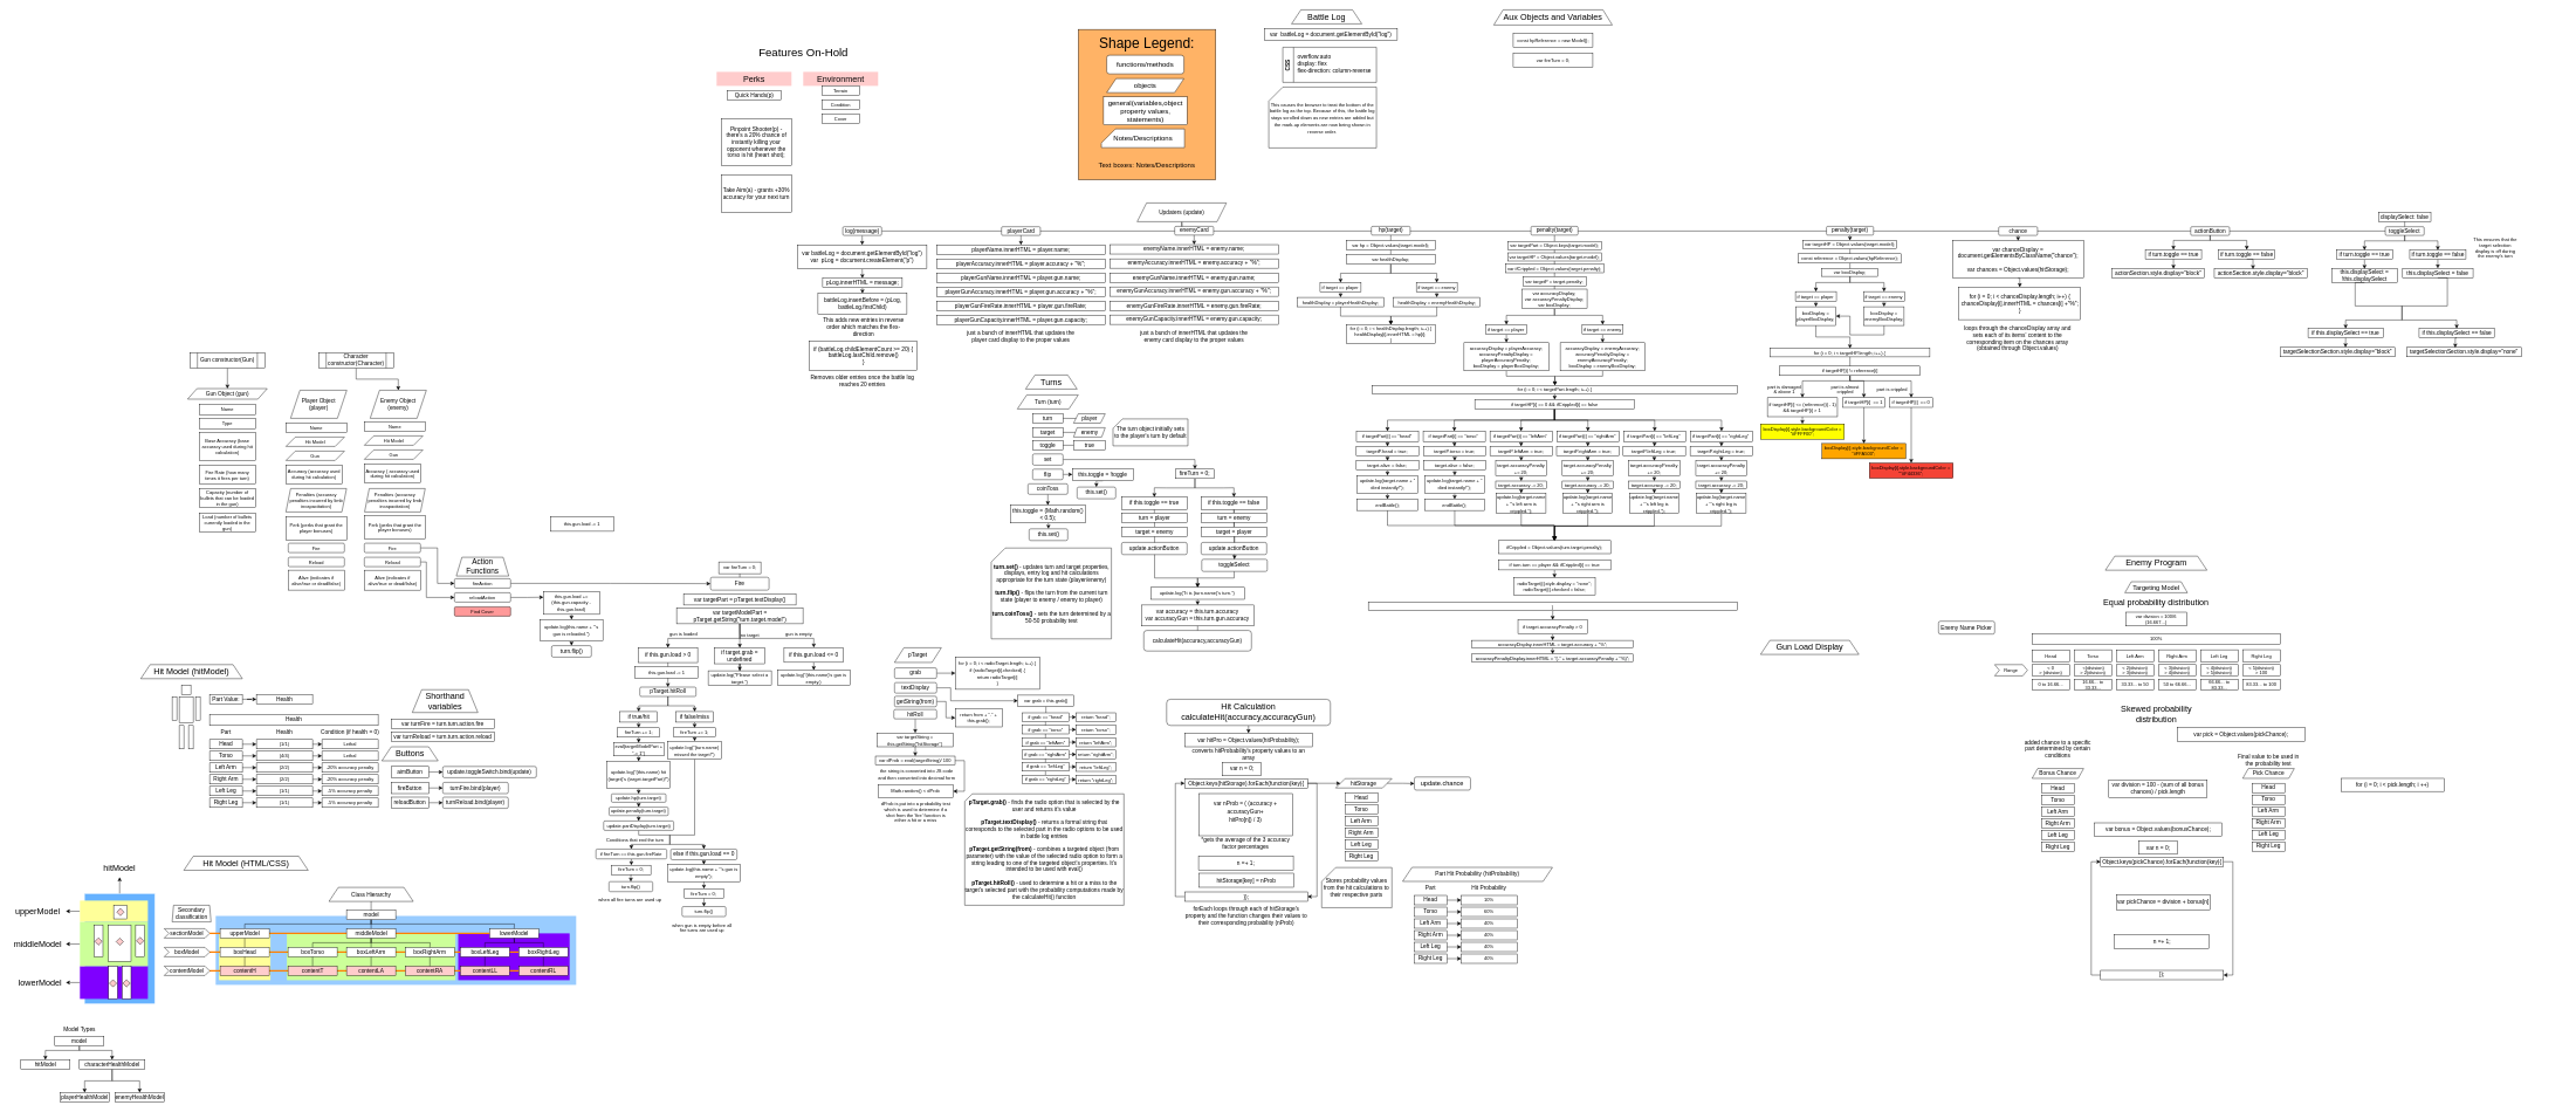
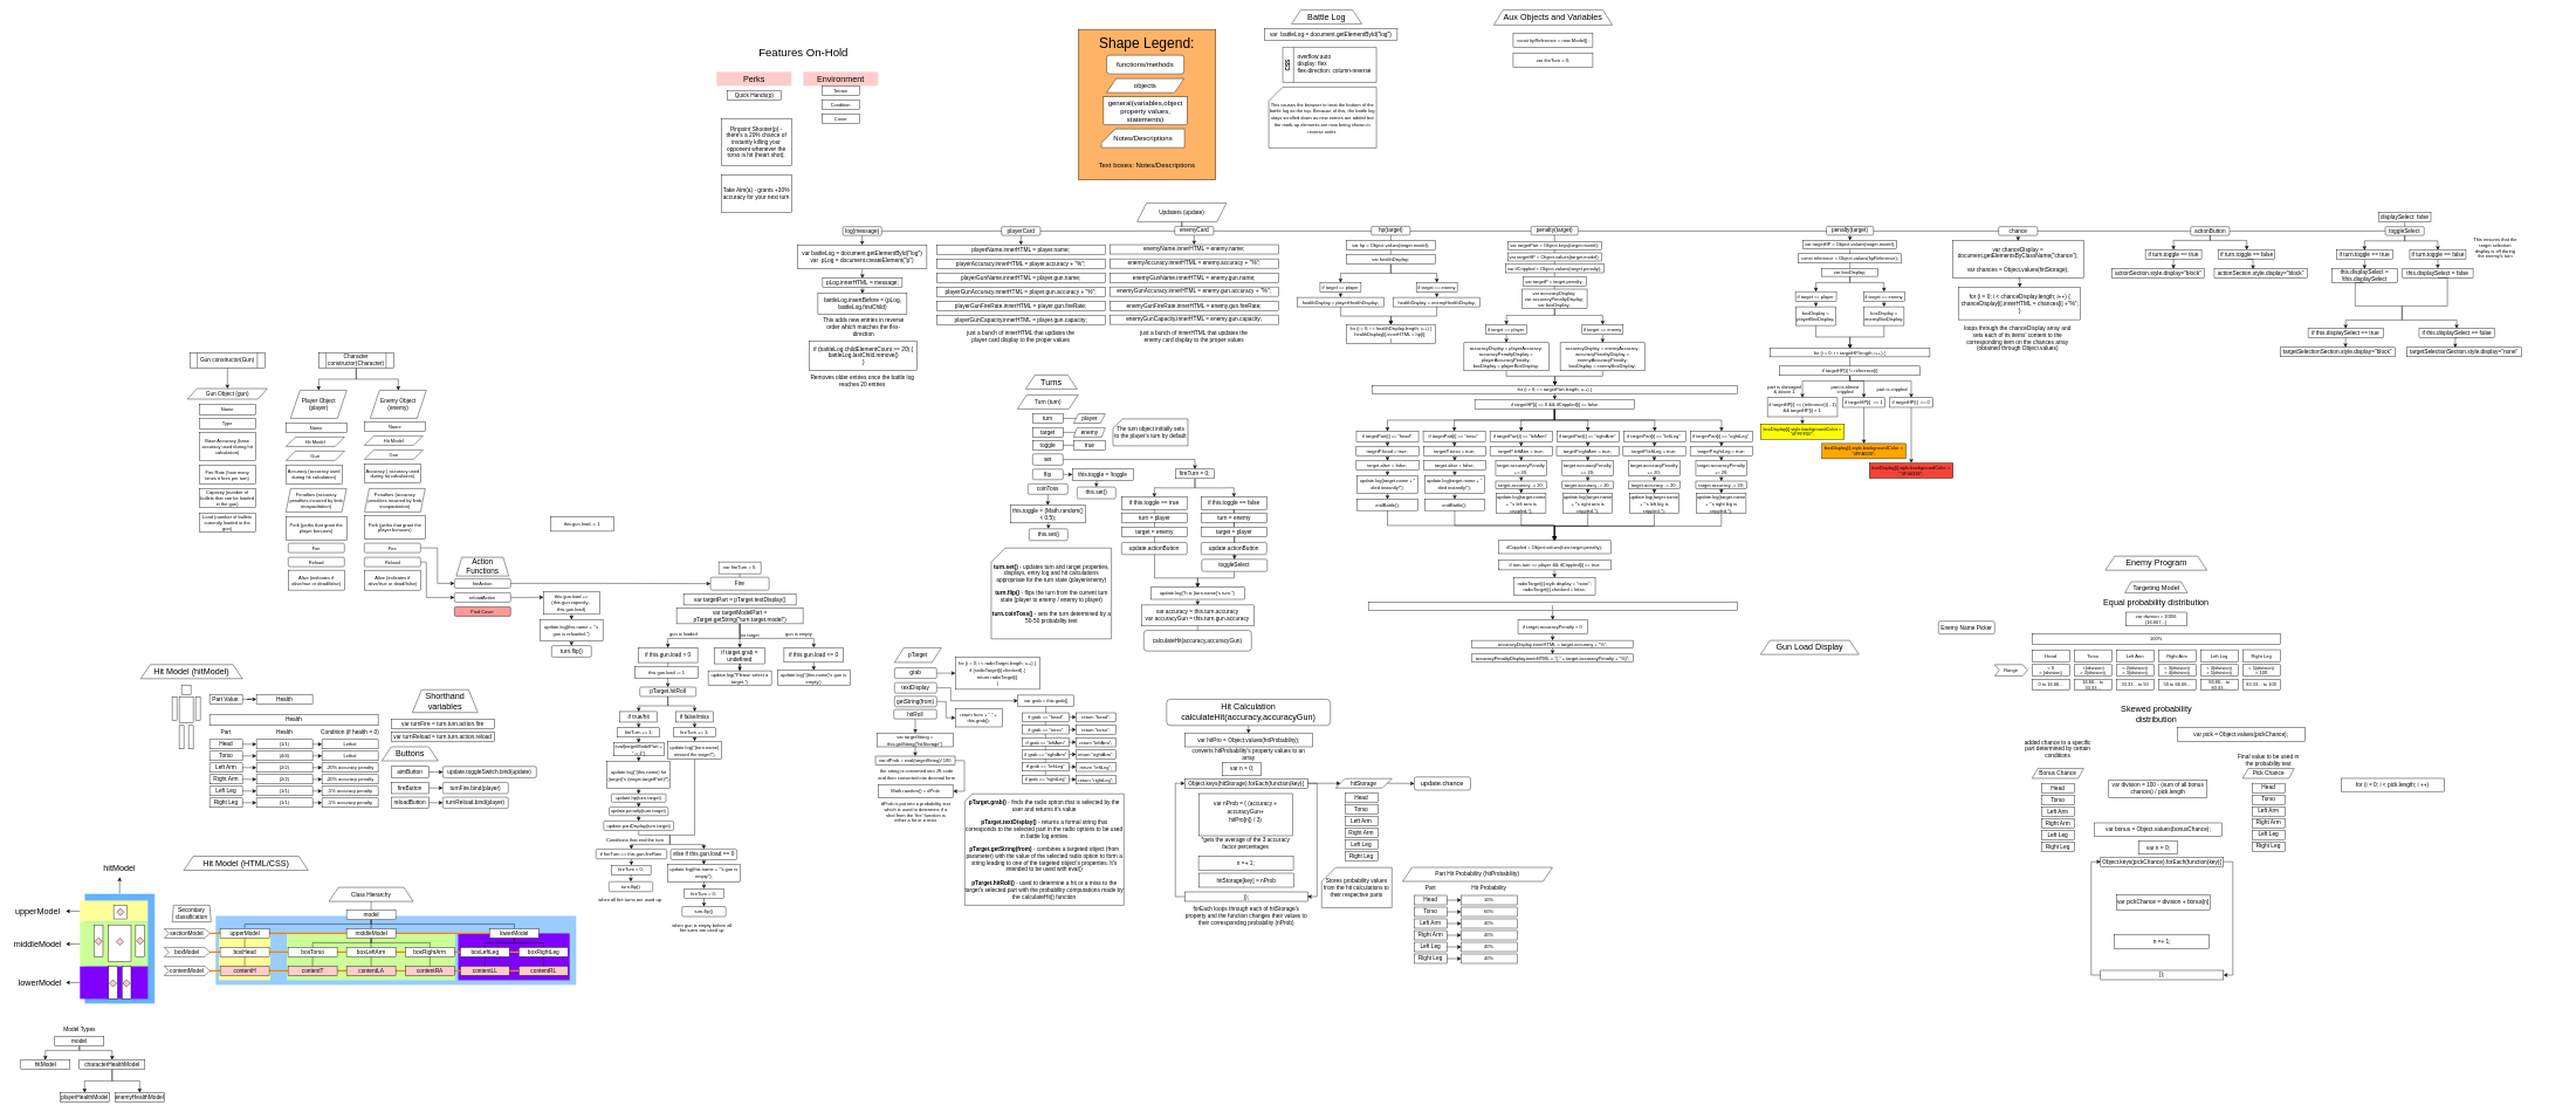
- <mxCell id="599" style="edgeStyle=orthogonalEdgeStyle;rounded=0;orthogonalLoop=1;jettySize=auto;html=1;exitX=0.5;exitY=1;exitDx=0;exitDy=0;fontSize=10;" edge="1" parent="1" source="600" target="598"><mxGeometry relative="1" as="geometry" /></mxCell>
+ <mxCell id="599" style="edgeStyle=orthogonalEdgeStyle;rounded=0;orthogonalLoop=1;jettySize=auto;html=1;exitX=0.5;exitY=1;exitDx=0;exitDy=0;entryX=0.5;entryY=0;entryDx=0;entryDy=0;fontSize=10;" edge="1" parent="1" source="600" target="601"><mxGeometry relative="1" as="geometry" /></mxCell>
+ <mxCell id="122" style="edgeStyle=orthogonalEdgeStyle;rounded=0;orthogonalLoop=1;jettySize=auto;html=1;exitX=0.5;exitY=1;exitDx=0;exitDy=0;entryX=0.5;entryY=0;entryDx=0;entryDy=0;" parent="1" source="124" target="27" edge="1"><mxGeometry relative="1" as="geometry" /></mxCell>
